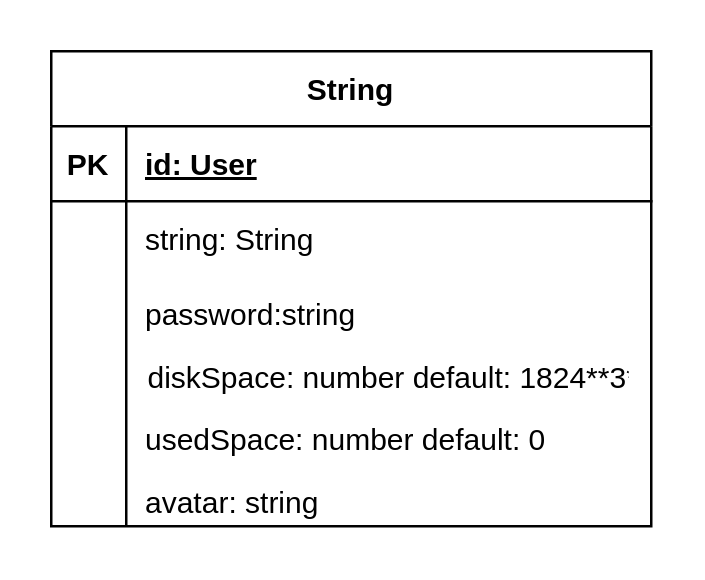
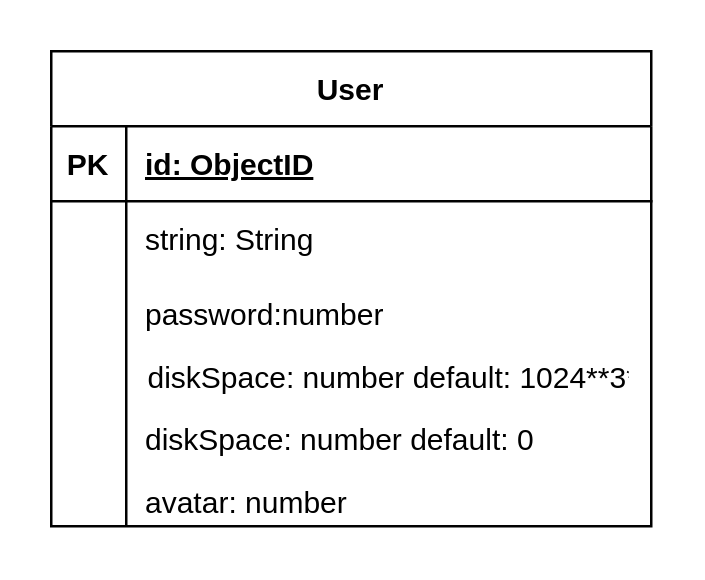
- <mxCell id="2" value="String" style="shape=table;startSize=30;container=1;collapsible=1;childLayout=tableLayout;fixedRows=1;rowLines=0;fontStyle=1;align=center;resizeLast=1;" vertex="1" parent="1"><mxGeometry x="20" y="20" width="240" height="190" as="geometry" /></mxCell>
+ <mxCell id="2" value="User" style="shape=table;startSize=30;container=1;collapsible=1;childLayout=tableLayout;fixedRows=1;rowLines=0;fontStyle=1;align=center;resizeLast=1;" vertex="1" parent="1"><mxGeometry x="20" y="20" width="240" height="190" as="geometry" /></mxCell>
- <mxCell id="5" value="id: User" style="shape=partialRectangle;connectable=0;fillColor=none;top=0;left=0;bottom=0;right=0;align=left;spacingLeft=6;fontStyle=5;overflow=hidden;" vertex="1" parent="3"><mxGeometry x="30" width="210" height="30" as="geometry"><mxRectangle width="210" height="30" as="alternateBounds" /></mxGeometry></mxCell>
+ <mxCell id="5" value="id: ObjectID" style="shape=partialRectangle;connectable=0;fillColor=none;top=0;left=0;bottom=0;right=0;align=left;spacingLeft=6;fontStyle=5;overflow=hidden;" vertex="1" parent="3"><mxGeometry x="30" width="210" height="30" as="geometry"><mxRectangle width="210" height="30" as="alternateBounds" /></mxGeometry></mxCell>
- <mxCell id="11" value="password:string" style="shape=partialRectangle;connectable=0;fillColor=none;top=0;left=0;bottom=0;right=0;align=left;spacingLeft=6;overflow=hidden;" vertex="1" parent="9"><mxGeometry x="30" width="210" height="30" as="geometry"><mxRectangle width="210" height="30" as="alternateBounds" /></mxGeometry></mxCell>
+ <mxCell id="11" value="password:number" style="shape=partialRectangle;connectable=0;fillColor=none;top=0;left=0;bottom=0;right=0;align=left;spacingLeft=6;overflow=hidden;" vertex="1" parent="9"><mxGeometry x="30" width="210" height="30" as="geometry"><mxRectangle width="210" height="30" as="alternateBounds" /></mxGeometry></mxCell>
- <mxCell id="18" value="diskSpace: number default: 1824**3*10*" style="shape=partialRectangle;connectable=0;fillColor=none;top=0;left=0;bottom=0;right=0;align=left;spacingLeft=6;overflow=hidden;" vertex="1" parent="1"><mxGeometry x="51" y="140" width="200" height="20" as="geometry"><mxRectangle width="150" height="20" as="alternateBounds" /></mxGeometry></mxCell>
+ <mxCell id="18" value="diskSpace: number default: 1024**3*10*" style="shape=partialRectangle;connectable=0;fillColor=none;top=0;left=0;bottom=0;right=0;align=left;spacingLeft=6;overflow=hidden;" vertex="1" parent="1"><mxGeometry x="51" y="140" width="200" height="20" as="geometry"><mxRectangle width="150" height="20" as="alternateBounds" /></mxGeometry></mxCell>
- <mxCell id="14" value="usedSpace: number default: 0 " style="shape=partialRectangle;connectable=0;fillColor=none;top=0;left=0;bottom=0;right=0;align=left;spacingLeft=6;overflow=hidden;" vertex="1" parent="12"><mxGeometry x="30" width="210" height="70" as="geometry"><mxRectangle width="210" height="70" as="alternateBounds" /></mxGeometry></mxCell>
+ <mxCell id="14" value="diskSpace: number default: 0 " style="shape=partialRectangle;connectable=0;fillColor=none;top=0;left=0;bottom=0;right=0;align=left;spacingLeft=6;overflow=hidden;" vertex="1" parent="12"><mxGeometry x="30" width="210" height="70" as="geometry"><mxRectangle width="210" height="70" as="alternateBounds" /></mxGeometry></mxCell>
- <mxCell id="17" value="avatar: string" style="shape=partialRectangle;connectable=0;fillColor=none;top=0;left=0;bottom=0;right=0;align=left;spacingLeft=6;overflow=hidden;" vertex="1" parent="1"><mxGeometry x="50" y="190" width="150" height="20" as="geometry"><mxRectangle width="150" height="20" as="alternateBounds" /></mxGeometry></mxCell>
+ <mxCell id="17" value="avatar: number" style="shape=partialRectangle;connectable=0;fillColor=none;top=0;left=0;bottom=0;right=0;align=left;spacingLeft=6;overflow=hidden;" vertex="1" parent="1"><mxGeometry x="50" y="190" width="150" height="20" as="geometry"><mxRectangle width="150" height="20" as="alternateBounds" /></mxGeometry></mxCell>
